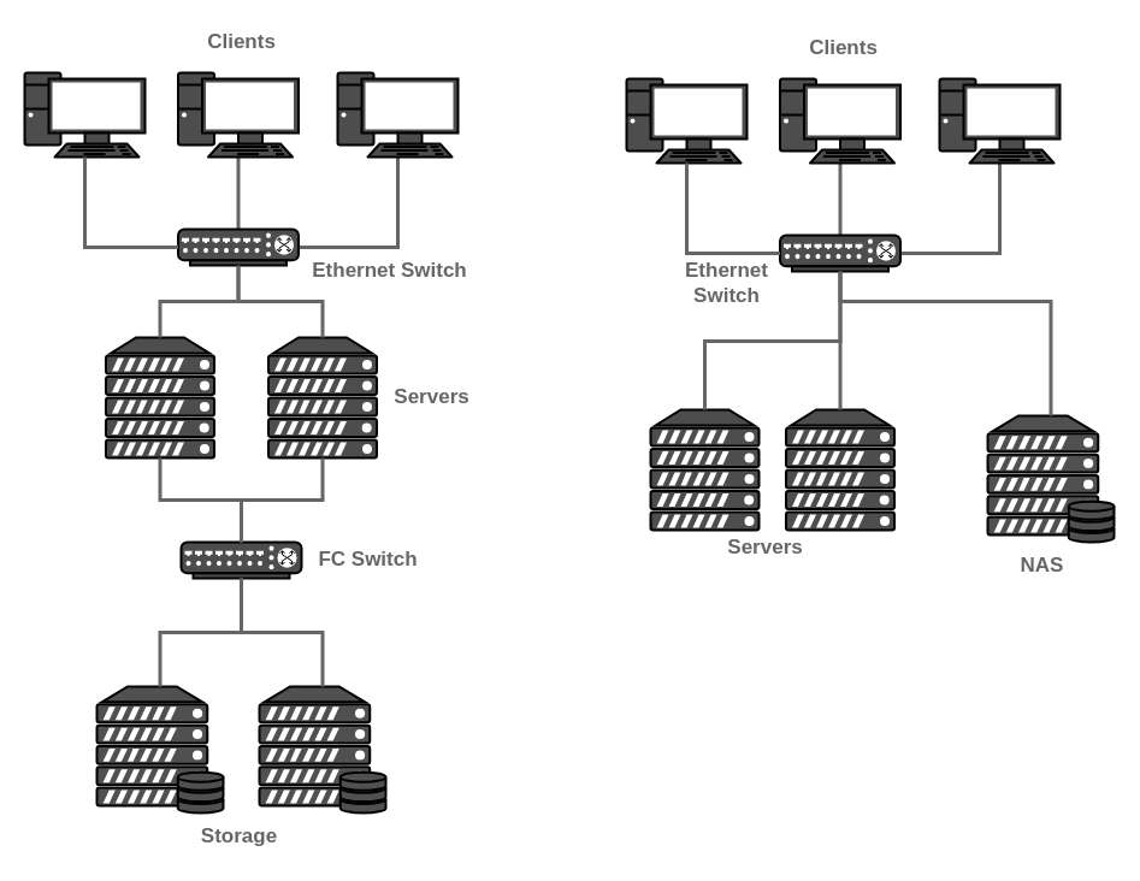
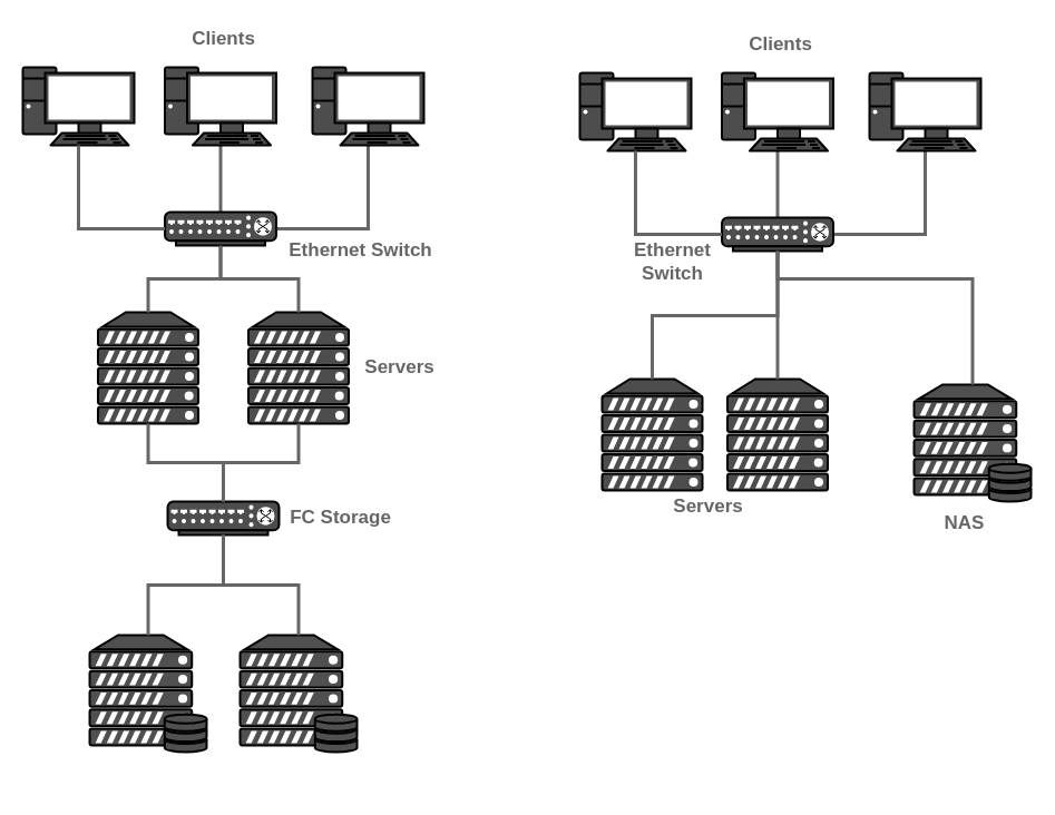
- <mxCell id="21" value="&lt;b&gt;&lt;font color=&quot;#666666&quot; style=&quot;font-size: 17px;&quot;&gt;FC Switch&lt;/font&gt;&lt;/b&gt;" style="text;html=1;align=center;verticalAlign=middle;resizable=0;points=[];autosize=1;strokeColor=none;fillColor=none;" vertex="1" parent="1"><mxGeometry x="250" y="450" width="110" height="30" as="geometry" /></mxCell>
+ <mxCell id="21" value="&lt;b&gt;&lt;font color=&quot;#666666&quot; style=&quot;font-size: 17px;&quot;&gt;FC Storage&lt;/font&gt;&lt;/b&gt;" style="text;html=1;align=center;verticalAlign=middle;resizable=0;points=[];autosize=1;strokeColor=none;fillColor=none;" vertex="1" parent="1"><mxGeometry x="250" y="450" width="110" height="30" as="geometry" /></mxCell>
- <mxCell id="22" value="&lt;b&gt;&lt;font color=&quot;#666666&quot; style=&quot;font-size: 17px;&quot;&gt;Storage&lt;/font&gt;&lt;/b&gt;" style="text;html=1;align=center;verticalAlign=middle;resizable=0;points=[];autosize=1;strokeColor=none;fillColor=none;" vertex="1" parent="1"><mxGeometry x="152.5" y="680" width="90" height="30" as="geometry" /></mxCell>
